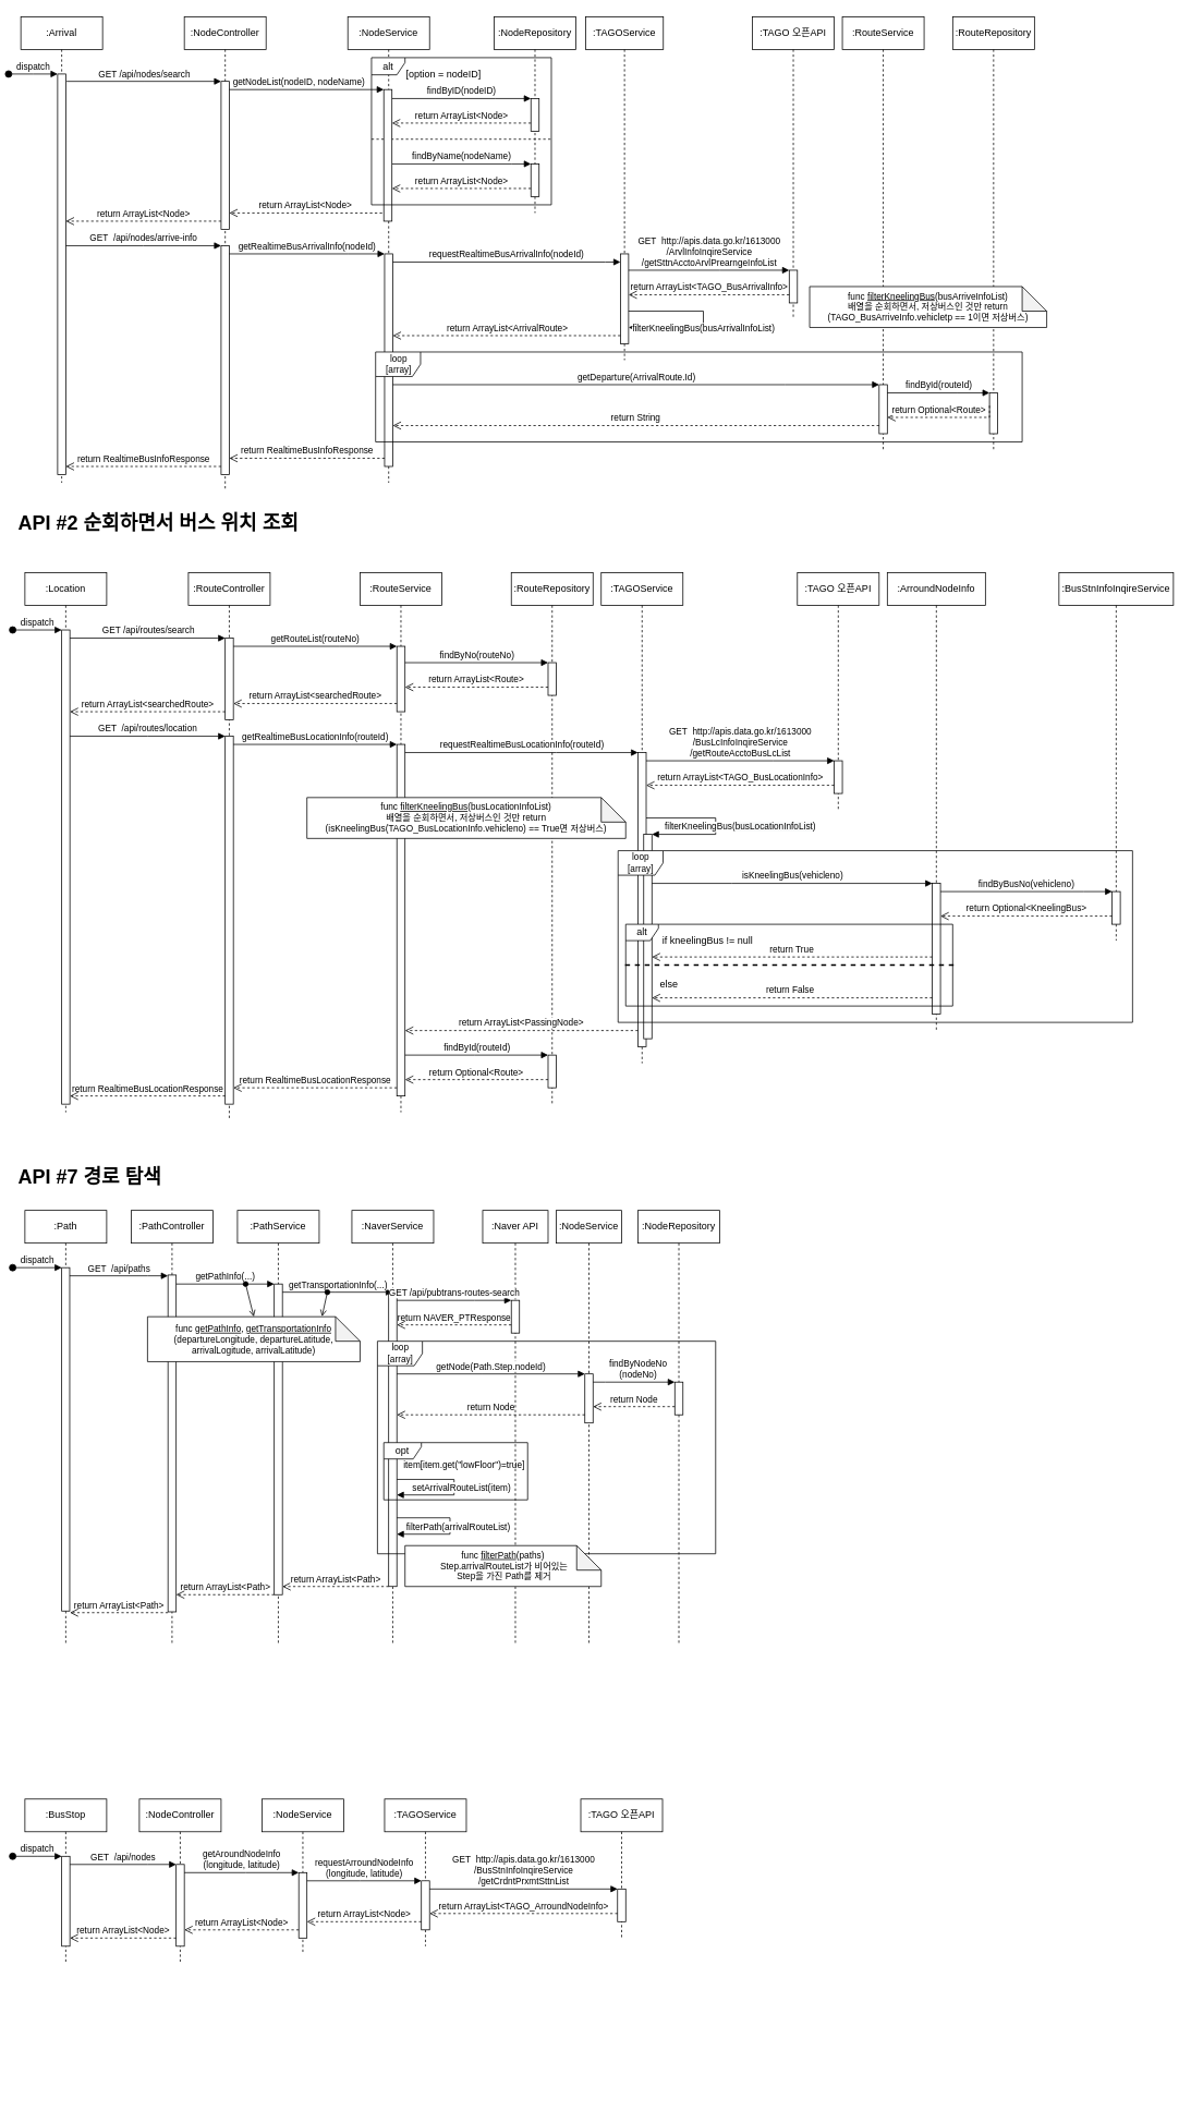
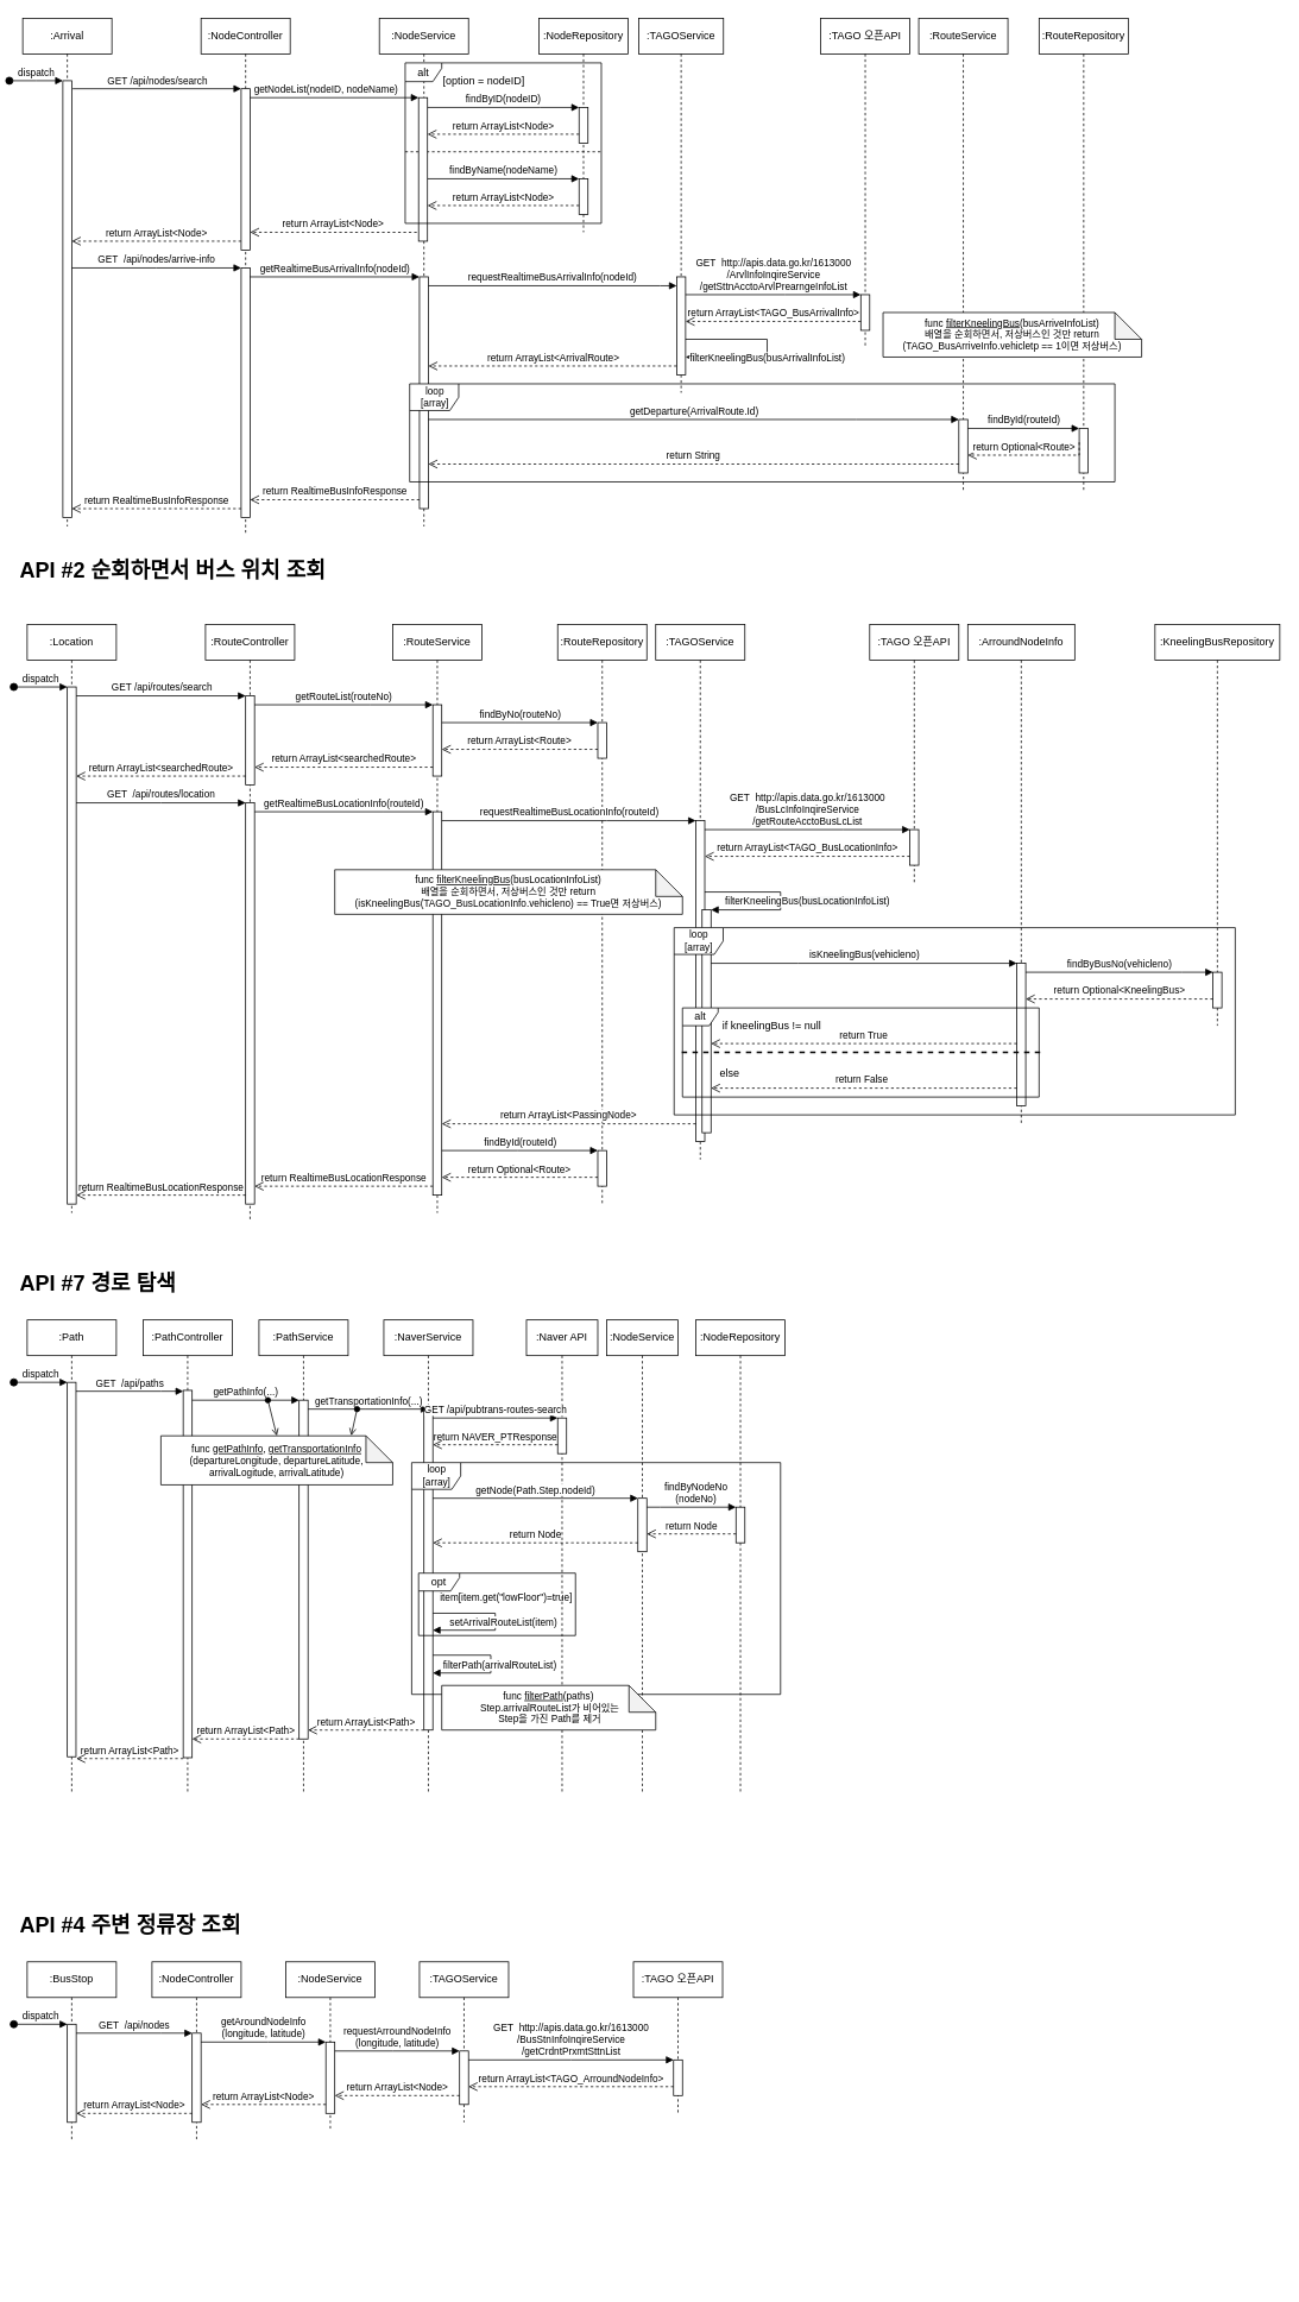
- <mxCell id="38" value=":BusStnInfoInqireService" style="shape=umlLifeline;perimeter=lifelinePerimeter;whiteSpace=wrap;html=1;container=0;dropTarget=0;collapsible=0;recursiveResize=0;outlineConnect=0;portConstraint=eastwest;newEdgeStyle={&quot;edgeStyle&quot;:&quot;elbowEdgeStyle&quot;,&quot;elbow&quot;:&quot;vertical&quot;,&quot;curved&quot;:0,&quot;rounded&quot;:0};" parent="1" vertex="1"><mxGeometry x="1295" y="700" width="140" height="450" as="geometry" /></mxCell>
+ <mxCell id="38" value=":KneelingBusRepository" style="shape=umlLifeline;perimeter=lifelinePerimeter;whiteSpace=wrap;html=1;container=0;dropTarget=0;collapsible=0;recursiveResize=0;outlineConnect=0;portConstraint=eastwest;newEdgeStyle={&quot;edgeStyle&quot;:&quot;elbowEdgeStyle&quot;,&quot;elbow&quot;:&quot;vertical&quot;,&quot;curved&quot;:0,&quot;rounded&quot;:0};" parent="1" vertex="1"><mxGeometry x="1295" y="700" width="140" height="450" as="geometry" /></mxCell>
+ <mxCell id="76" value="API #4 주변 정류장 조회" style="text;strokeColor=none;fillColor=none;html=1;fontSize=24;fontStyle=1;verticalAlign=middle;align=left;fontFamily=Helvetica;" parent="1" vertex="1"><mxGeometry x="20" y="2140" width="420" height="40" as="geometry" /></mxCell>
